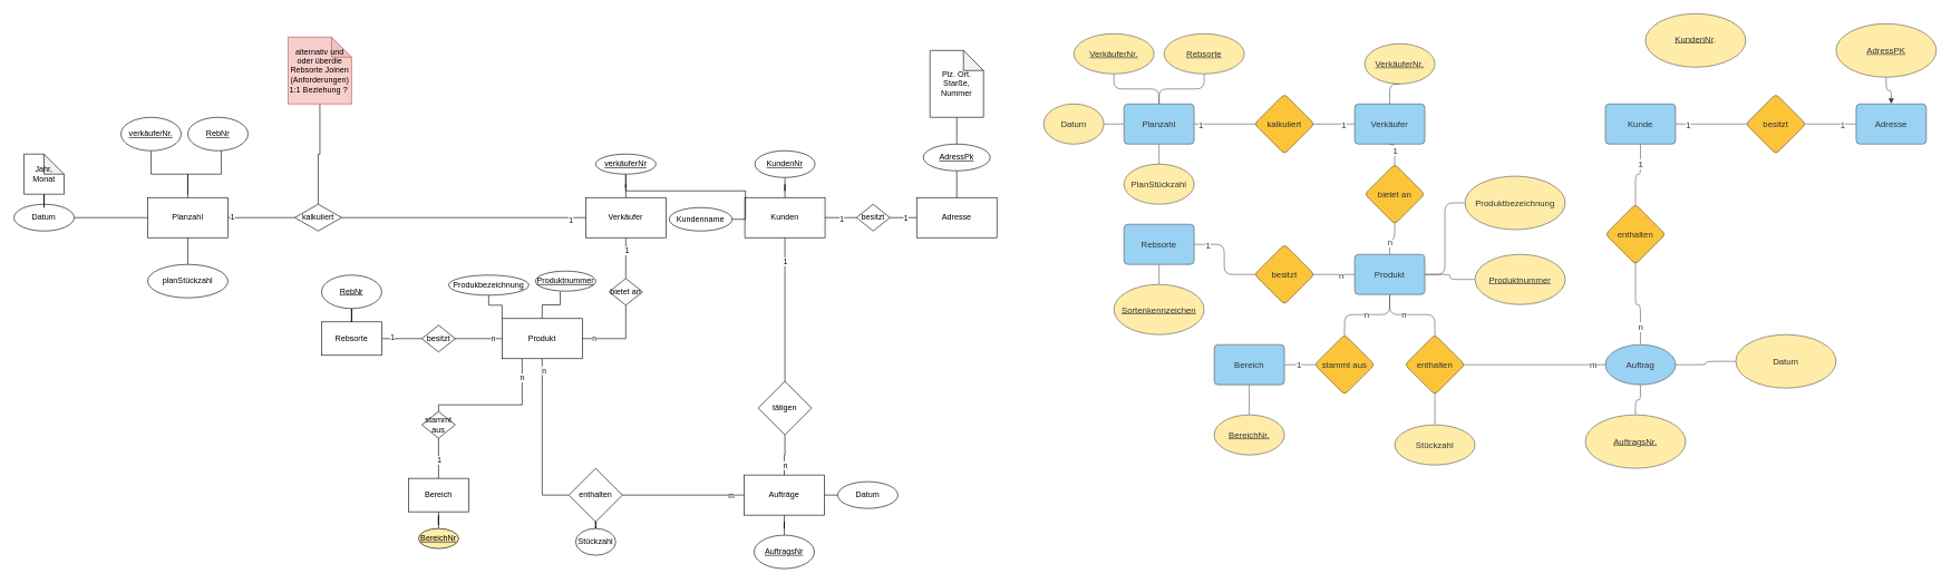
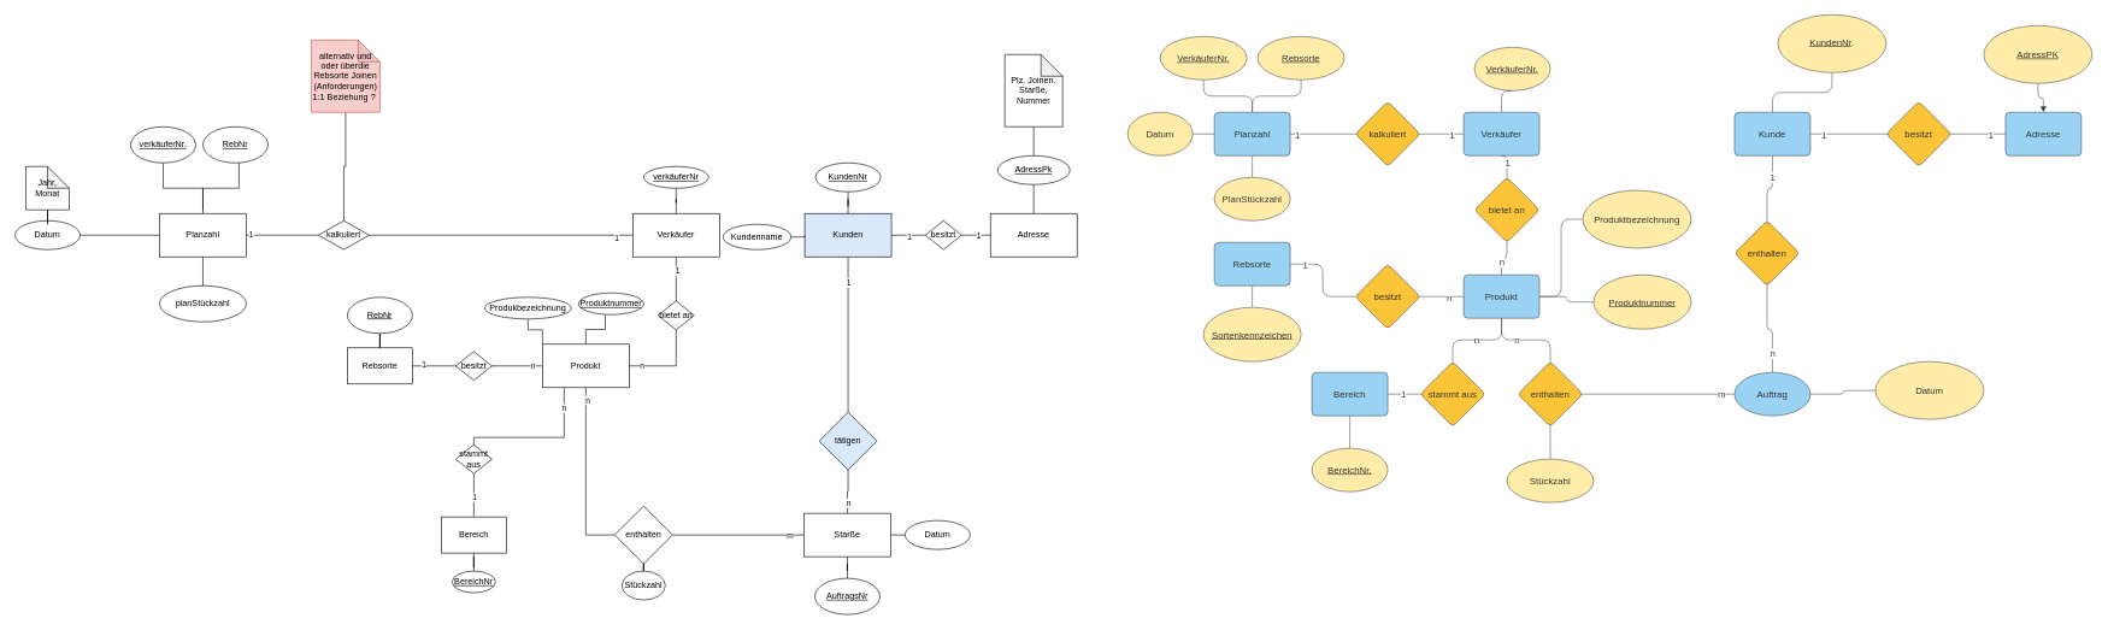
- <mxCell id="77" value="Plz. Ort. Starße, Nummer" style="shape=note;whiteSpace=wrap;html=1;backgroundOutline=1;darkOpacity=0.05;" parent="1" vertex="1"><mxGeometry x="1390" y="75" width="80" height="100" as="geometry" /></mxCell>
+ <mxCell id="77" value="Plz. Joinen. Starße, Nummer" style="shape=note;whiteSpace=wrap;html=1;backgroundOutline=1;darkOpacity=0.05;" parent="1" vertex="1"><mxGeometry x="1390" y="75" width="80" height="100" as="geometry" /></mxCell>
+ <mxCell id="144" value="" style="html=1;jettySize=18;whiteSpace=wrap;fontSize=13;strokeColor=#333333;strokeOpacity=100;strokeWidth=0.8;rounded=1;arcSize=24;edgeStyle=orthogonalEdgeStyle;startArrow=none;;endArrow=none;;exitX=0.5;exitY=1.005;exitPerimeter=0;entryX=0.5;entryY=-0.006;entryPerimeter=0;" edge="1" parent="1" source="143" target="131"><mxGeometry width="100" height="100" relative="1" as="geometry"><Array as="points" /></mxGeometry></mxCell>
- <mxCell id="56" style="edgeStyle=orthogonalEdgeStyle;rounded=0;orthogonalLoop=1;jettySize=auto;html=1;exitX=1;exitY=0.5;exitDx=0;exitDy=0;endArrow=none;endFill=0;" parent="1" source="57" target="59" edge="1"><mxGeometry relative="1" as="geometry" /></mxCell>
+ <mxCell id="56" style="edgeStyle=orthogonalEdgeStyle;rounded=0;orthogonalLoop=1;jettySize=auto;html=1;exitX=1;exitY=0.5;exitDx=0;exitDy=0;entryX=0;entryY=0.5;entryDx=0;entryDy=0;endArrow=none;endFill=0;" parent="1" source="57" target="27" edge="1"><mxGeometry relative="1" as="geometry" /></mxCell>
- <mxCell id="27" value="Kunden" style="rounded=0;whiteSpace=wrap;html=1;" parent="1" vertex="1"><mxGeometry x="1113" y="295" width="120" height="60" as="geometry" /></mxCell>
+ <mxCell id="27" value="Kunden" style="rounded=0;whiteSpace=wrap;html=1;fillColor=#dae8fc;" parent="1" vertex="1"><mxGeometry x="1113" y="295" width="120" height="60" as="geometry" /></mxCell>
- <mxCell id="148" value="" style="html=1;jettySize=18;whiteSpace=wrap;fontSize=13;strokeColor=#333333;strokeOpacity=100;strokeWidth=0.8;rounded=1;arcSize=24;edgeStyle=orthogonalEdgeStyle;startArrow=none;;endArrow=none;;exitX=0.5;exitY=-0.005;exitPerimeter=0;entryX=0.5;entryY=1.006;entryPerimeter=0;" edge="1" parent="1" source="146" target="115"><mxGeometry width="100" height="100" relative="1" as="geometry"><Array as="points" /></mxGeometry></mxCell>
- <mxCell id="34" value="tätigen" style="rhombus;whiteSpace=wrap;html=1;" parent="1" vertex="1"><mxGeometry x="1133" y="570" width="80" height="80" as="geometry" /></mxCell>
+ <mxCell id="34" value="tätigen" style="rhombus;whiteSpace=wrap;html=1;fillColor=#dae8fc;" parent="1" vertex="1"><mxGeometry x="1133" y="570" width="80" height="80" as="geometry" /></mxCell>
- <mxCell id="146" value="AuftragsNr." style="html=1;overflow=block;blockSpacing=1;whiteSpace=wrap;ellipse;whiteSpace=wrap;fontSize=13;fontColor=#333333;fontStyle=4;align=center;spacing=3.8;strokeColor=#333333;strokeOpacity=100;fillOpacity=100;rounded=1;absoluteArcSize=1;arcSize=12;fillColor=#ffeca9;strokeWidth=0.8;" vertex="1" parent="1"><mxGeometry x="2370" y="620" width="150" height="80" as="geometry" /></mxCell>
- <mxCell id="31" value="Aufträge" style="rounded=0;whiteSpace=wrap;html=1;" parent="1" vertex="1"><mxGeometry x="1112" y="710" width="120" height="60" as="geometry" /></mxCell>
+ <mxCell id="31" value="Starße" style="rounded=0;whiteSpace=wrap;html=1;" parent="1" vertex="1"><mxGeometry x="1112" y="710" width="120" height="60" as="geometry" /></mxCell>
- <mxCell id="22" value="&lt;u&gt;BereichNr&lt;/u&gt;" style="ellipse;whiteSpace=wrap;html=1;fillColor=#ffeca9;" parent="1" vertex="1"><mxGeometry x="625" y="790" width="60" height="30" as="geometry" /></mxCell>
+ <mxCell id="22" value="&lt;u&gt;BereichNr&lt;/u&gt;" style="ellipse;whiteSpace=wrap;html=1;" parent="1" vertex="1"><mxGeometry x="625" y="790" width="60" height="30" as="geometry" /></mxCell>
